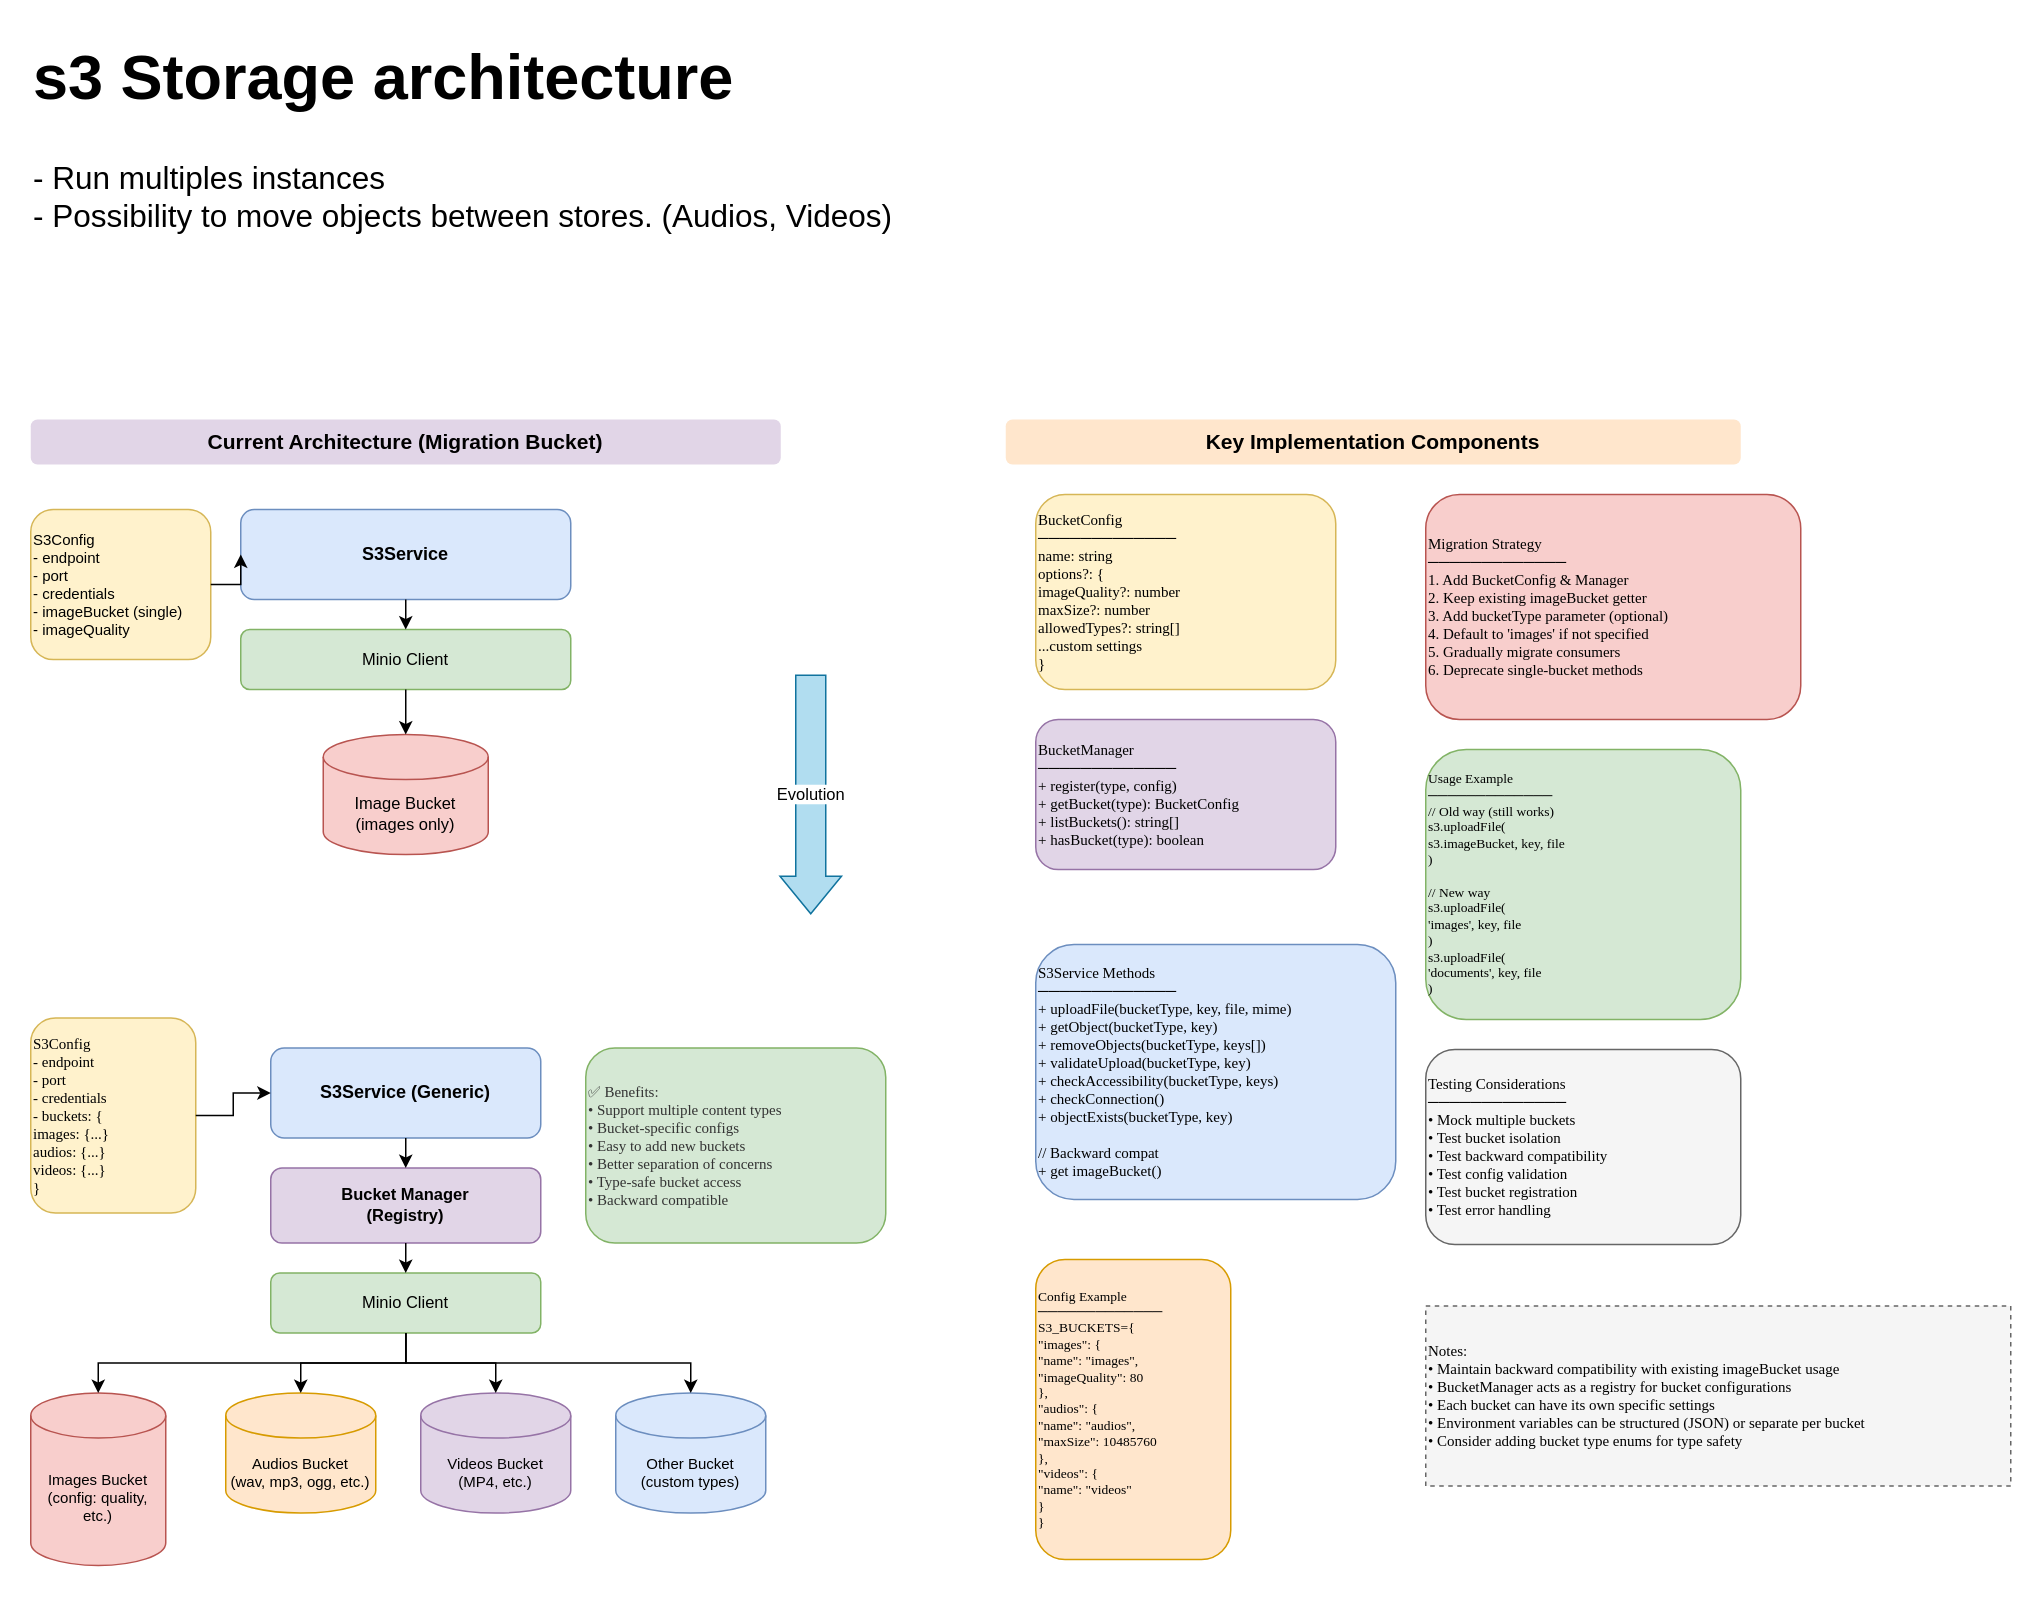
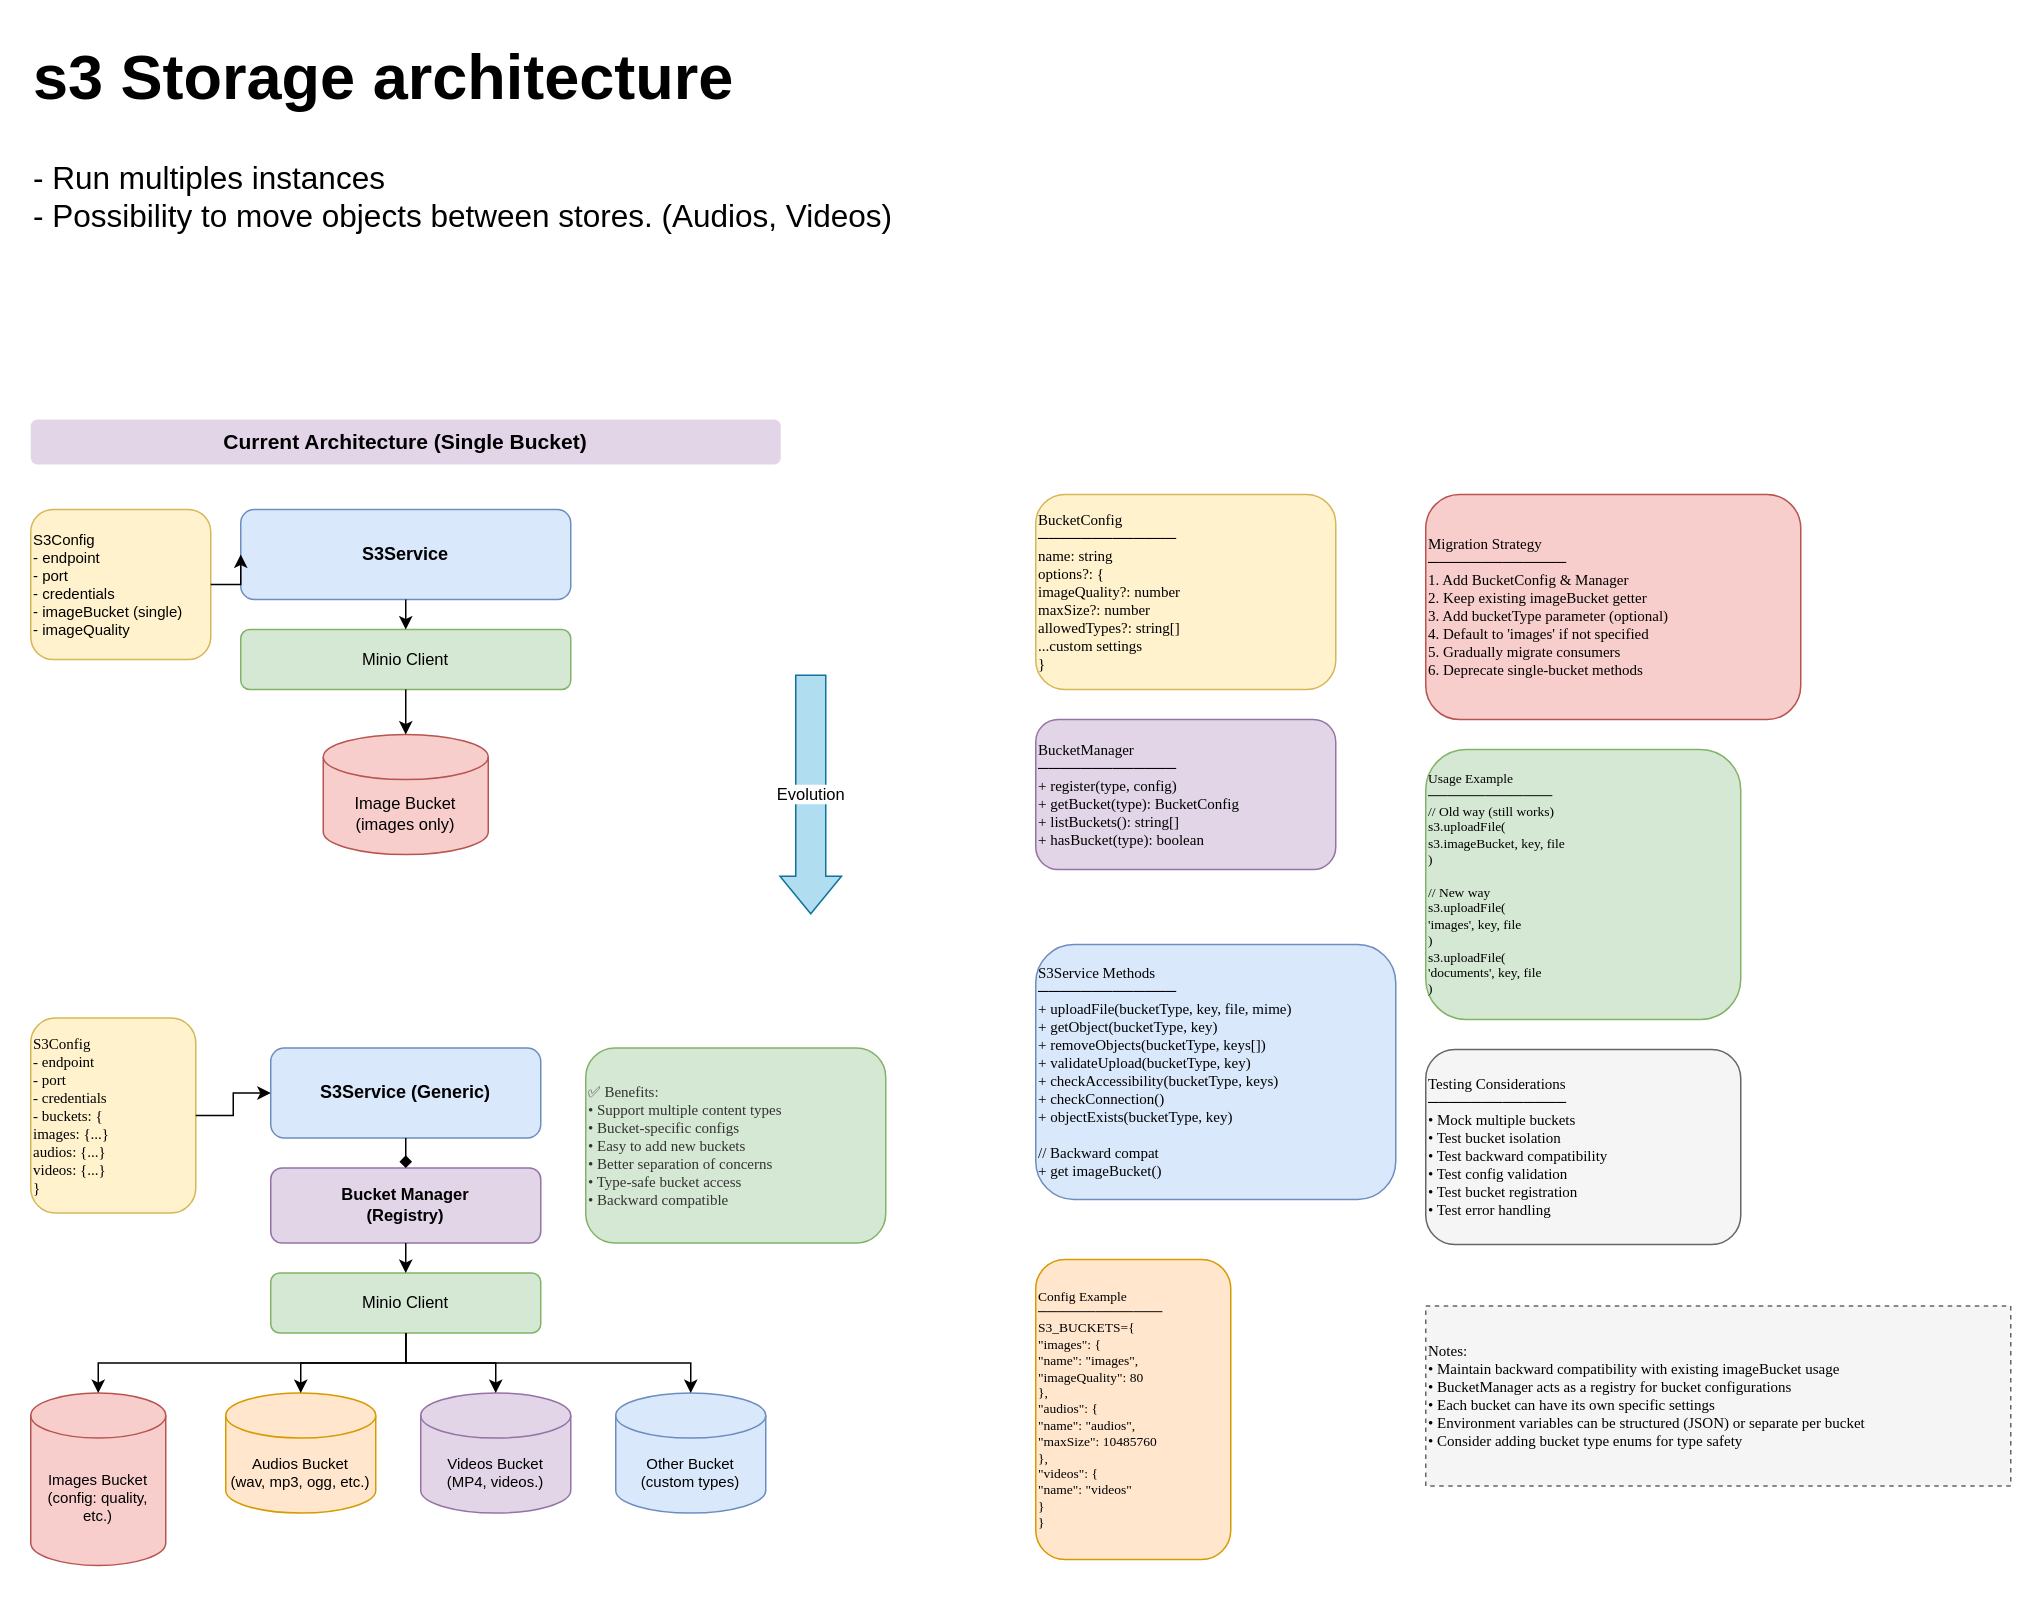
- <mxCell id="28" value="Current Architecture (Migration Bucket)" style="text;html=1;strokeColor=none;fillColor=#E1D5E7;align=center;verticalAlign=middle;whiteSpace=wrap;rounded=1;fontSize=14;fontStyle=1" vertex="1" parent="1"><mxGeometry x="20" y="279" width="500" height="30" as="geometry" /></mxCell>
+ <mxCell id="28" value="Current Architecture (Single Bucket)" style="text;html=1;strokeColor=none;fillColor=#E1D5E7;align=center;verticalAlign=middle;whiteSpace=wrap;rounded=1;fontSize=14;fontStyle=1" vertex="1" parent="1"><mxGeometry x="20" y="279" width="500" height="30" as="geometry" /></mxCell>
- <mxCell id="19" value="Key Implementation Components" style="text;html=1;strokeColor=none;fillColor=#FFE6CC;align=center;verticalAlign=middle;whiteSpace=wrap;rounded=1;fontSize=14;fontStyle=1" vertex="1" parent="1"><mxGeometry x="670" y="279" width="490" height="30" as="geometry" /></mxCell>
- <mxCell id="12" style="edgeStyle=orthogonalEdgeStyle;rounded=0;orthogonalLoop=1;jettySize=auto;html=1;exitX=0.5;exitY=1;exitDx=0;exitDy=0;entryX=0.5;entryY=0;entryDx=0;entryDy=0;" edge="1" parent="1" source="3" target="5"><mxGeometry relative="1" as="geometry" /></mxCell>
+ <mxCell id="12" style="edgeStyle=orthogonalEdgeStyle;rounded=0;orthogonalLoop=1;jettySize=auto;html=1;exitX=0.5;exitY=1;exitDx=0;exitDy=0;entryX=0.5;entryY=0;entryDx=0;entryDy=0;endArrow=diamond;" edge="1" parent="1" source="3" target="5"><mxGeometry relative="1" as="geometry" /></mxCell>
- <mxCell id="9" value="Videos Bucket&#10;(MP4, etc.)" style="shape=cylinder3;whiteSpace=wrap;html=1;boundedLbl=1;backgroundOutline=1;size=15;fillColor=#e1d5e7;strokeColor=#9673a6;fontSize=10" vertex="1" parent="1"><mxGeometry x="280" y="928" width="100" height="80" as="geometry" /></mxCell>
+ <mxCell id="9" value="Videos Bucket&#10;(MP4, videos.)" style="shape=cylinder3;whiteSpace=wrap;html=1;boundedLbl=1;backgroundOutline=1;size=15;fillColor=#e1d5e7;strokeColor=#9673a6;fontSize=10" vertex="1" parent="1"><mxGeometry x="280" y="928" width="100" height="80" as="geometry" /></mxCell>
